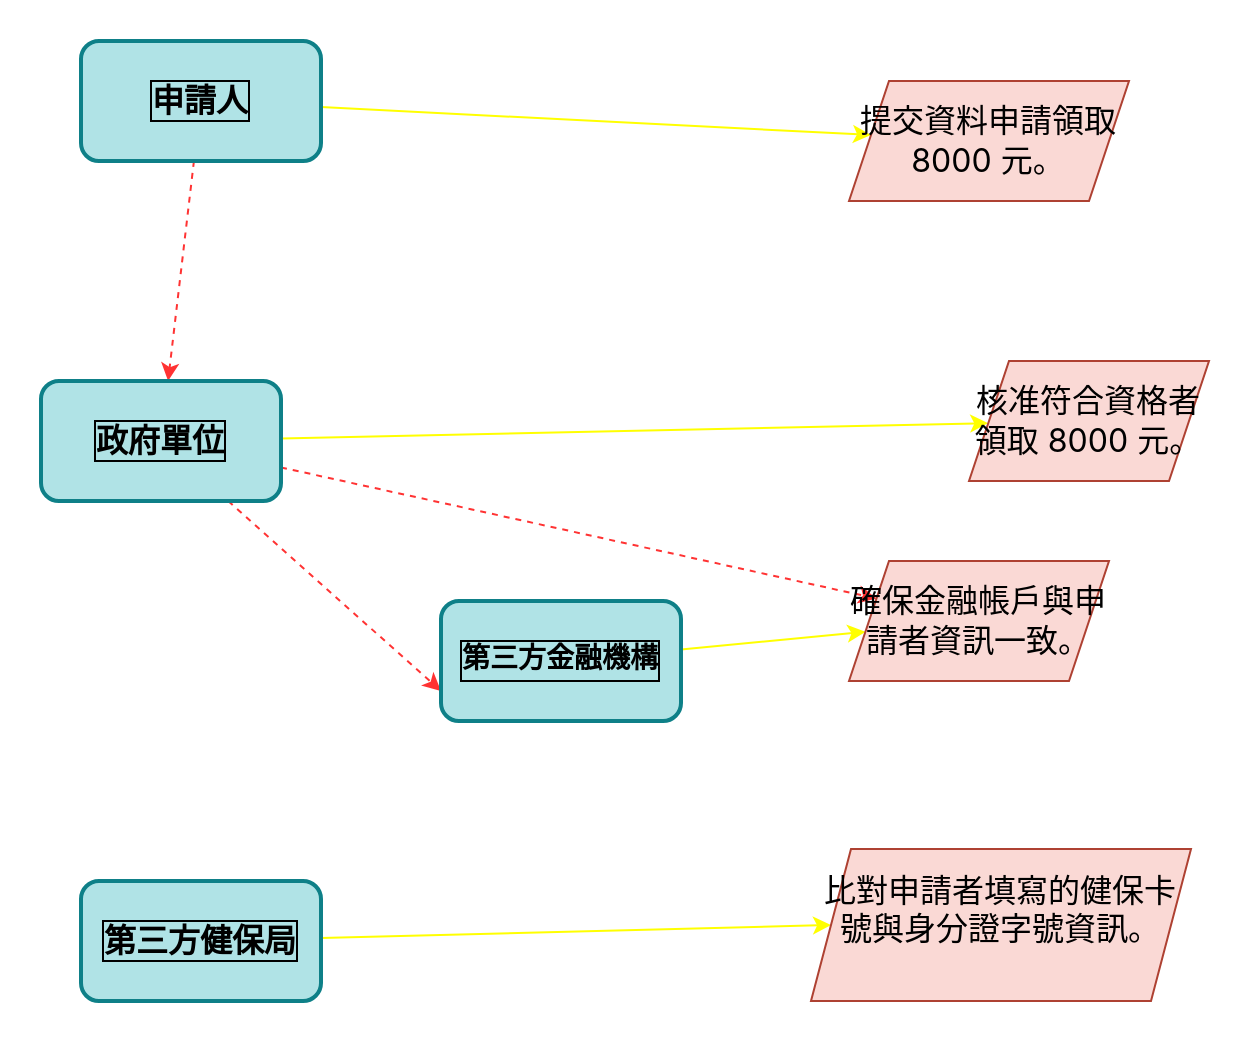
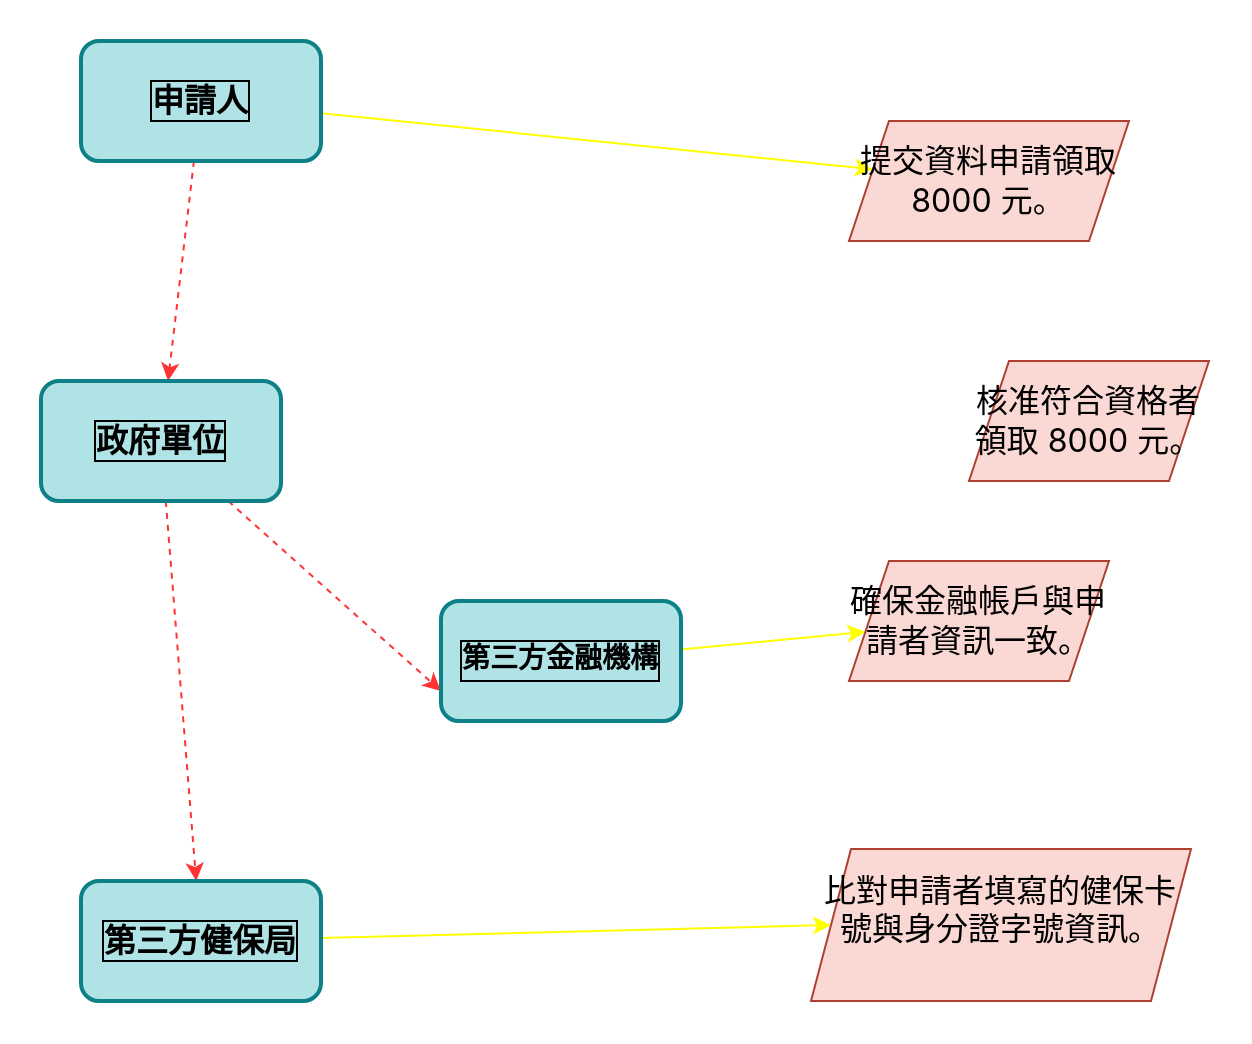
- <mxCell id="13" value="&lt;span style=&quot;font-family: -apple-system, BlinkMacSystemFont, &amp;quot;Segoe UI&amp;quot;, &amp;quot;Noto Sans&amp;quot;, Helvetica, Arial, sans-serif, &amp;quot;Apple Color Emoji&amp;quot;, &amp;quot;Segoe UI Emoji&amp;quot;; font-size: 16px; text-align: start;&quot;&gt;提交資料申請領取 8000 元。&lt;/span&gt;" style="shape=parallelogram;perimeter=parallelogramPerimeter;whiteSpace=wrap;html=1;fixedSize=1;labelBackgroundColor=none;fillColor=#fad9d5;strokeColor=#ae4132;fontColor=#000000;" vertex="1" parent="1"><mxGeometry x="424" y="40" width="140" height="60" as="geometry" /></mxCell>
+ <mxCell id="13" value="&lt;span style=&quot;font-family: -apple-system, BlinkMacSystemFont, &amp;quot;Segoe UI&amp;quot;, &amp;quot;Noto Sans&amp;quot;, Helvetica, Arial, sans-serif, &amp;quot;Apple Color Emoji&amp;quot;, &amp;quot;Segoe UI Emoji&amp;quot;; font-size: 16px; text-align: start;&quot;&gt;提交資料申請領取 8000 元。&lt;/span&gt;" style="shape=parallelogram;perimeter=parallelogramPerimeter;whiteSpace=wrap;html=1;fixedSize=1;labelBackgroundColor=none;fillColor=#fad9d5;strokeColor=#ae4132;fontColor=#000000;" vertex="1" parent="1"><mxGeometry x="424" y="60" width="140" height="60" as="geometry" /></mxCell>
- <mxCell id="5" style="edgeStyle=none;html=1;fontColor=#000000;strokeColor=#FFFF00;" edge="1" parent="1" source="8" target="14"><mxGeometry relative="1" as="geometry"><mxPoint x="200" y="250" as="targetPoint" /></mxGeometry></mxCell>
- <mxCell id="7" style="edgeStyle=none;html=1;fontColor=#000000;dashed=1;strokeColor=#FF3333;" edge="1" parent="1" source="8" target="15"><mxGeometry relative="1" as="geometry" /></mxCell>
+ <mxCell id="7" style="edgeStyle=none;html=1;fontColor=#000000;dashed=1;strokeColor=#FF3333;" edge="1" parent="1" source="8" target="12"><mxGeometry relative="1" as="geometry" /></mxCell>
